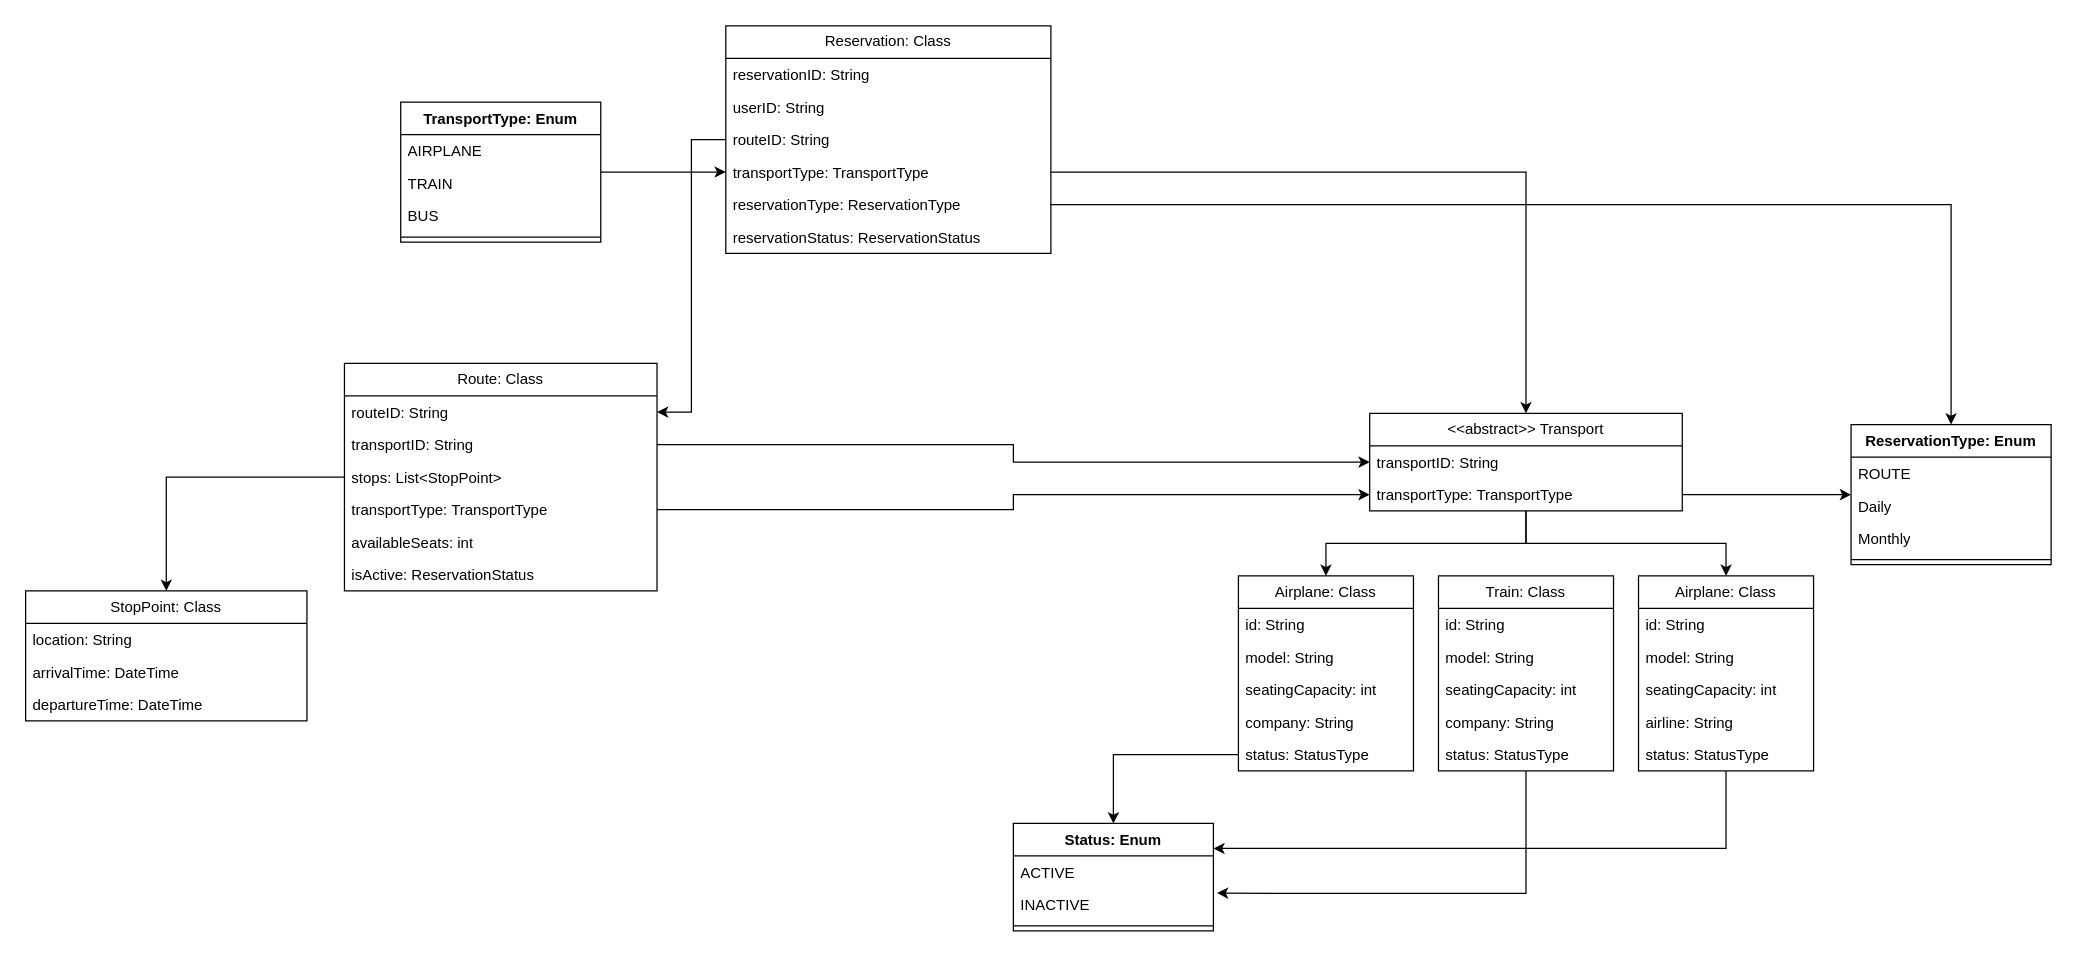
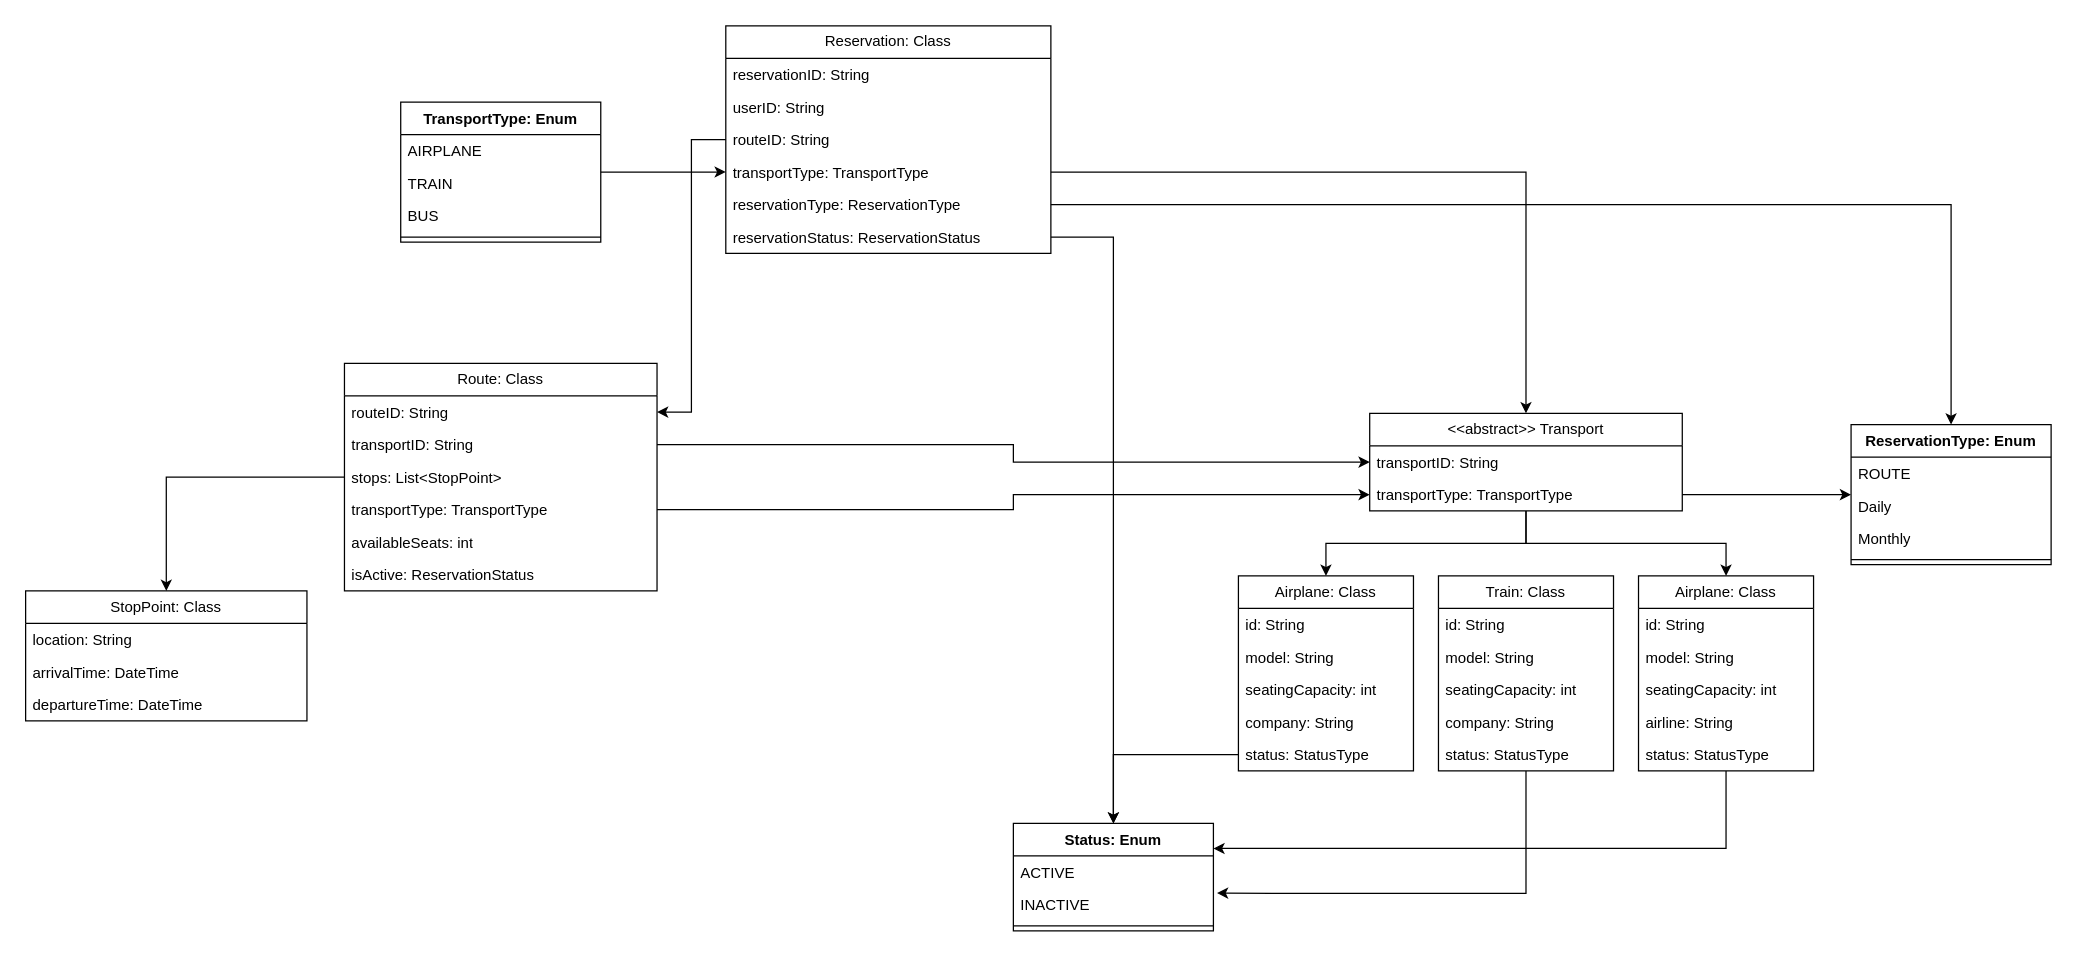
+ <mxCell id="62" style="edgeStyle=orthogonalEdgeStyle;rounded=0;orthogonalLoop=1;jettySize=auto;html=1;" edge="1" parent="1" source="8" target="20"><mxGeometry relative="1" as="geometry" /></mxCell>
